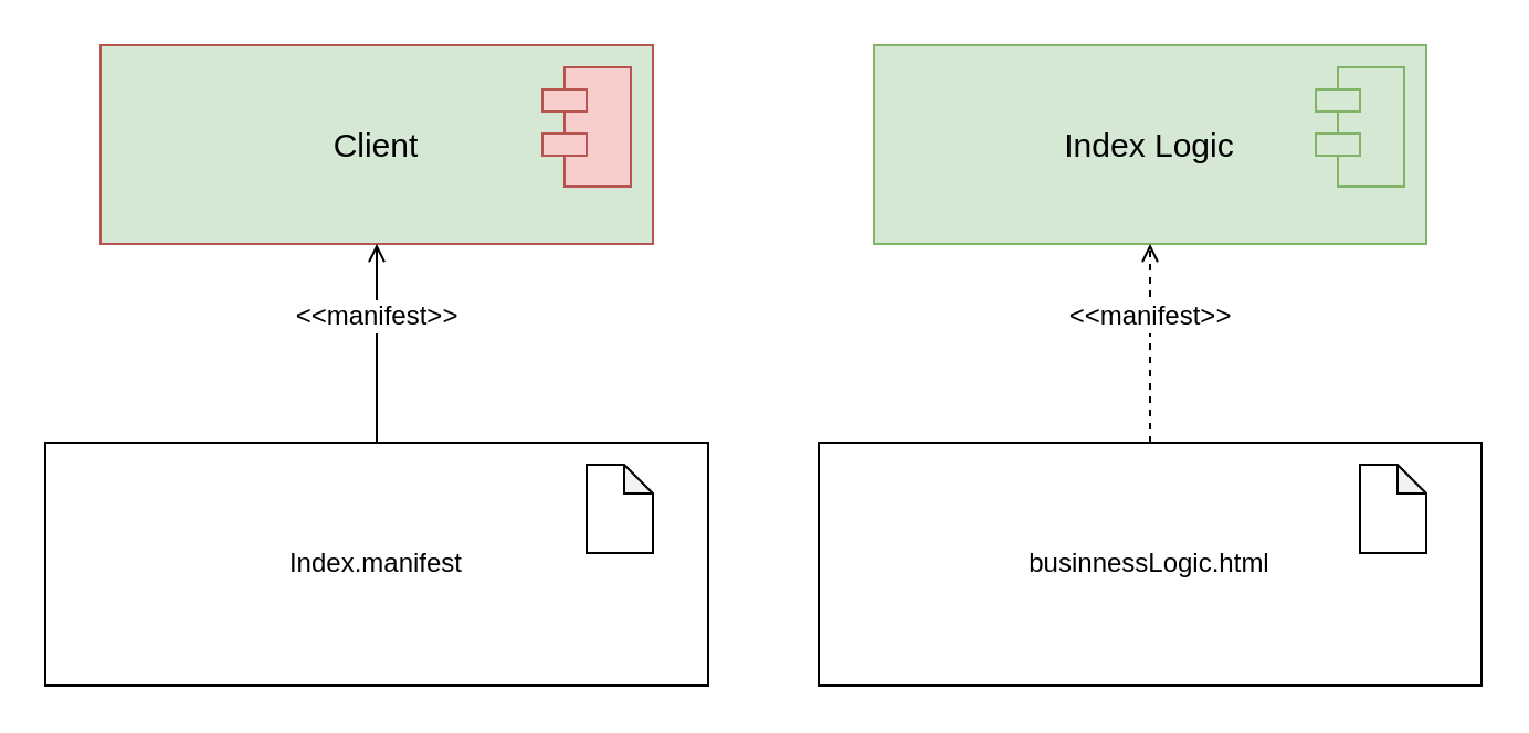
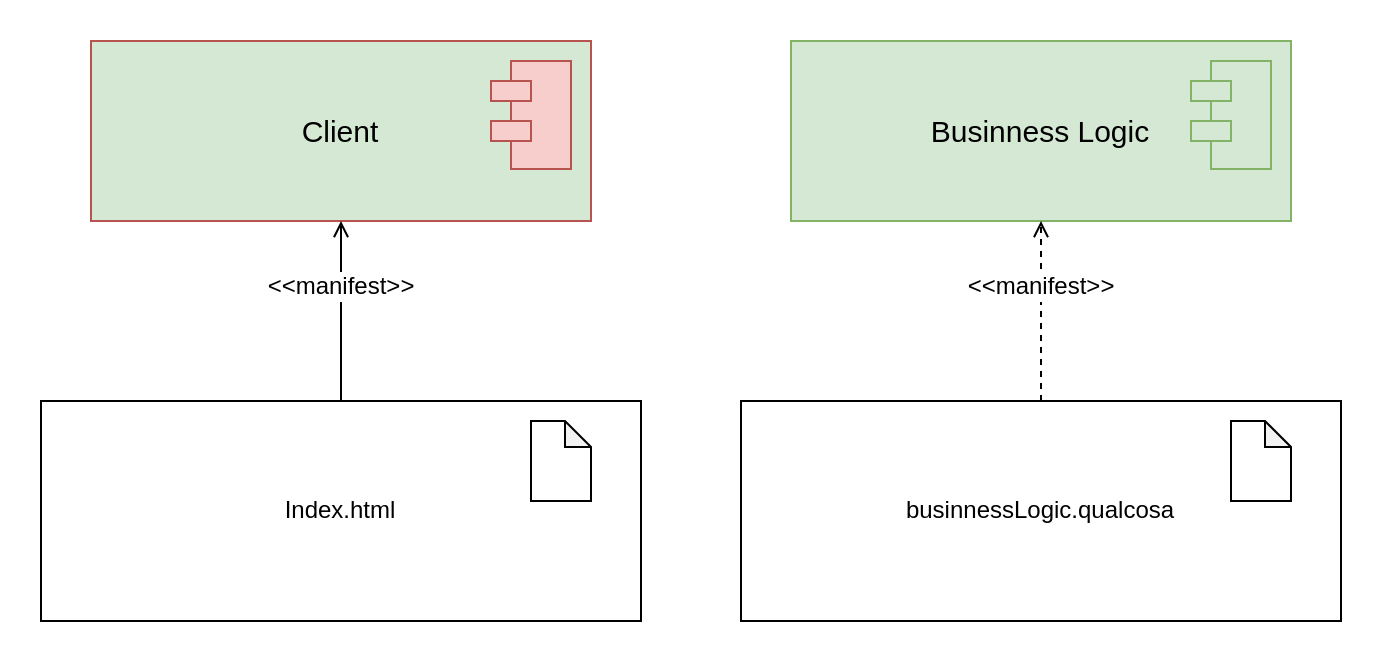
- <mxCell id="8" value="Index Logic" style="rounded=0;whiteSpace=wrap;html=1;fontSize=15;fillColor=#d5e8d4;strokeColor=#82b366;" parent="1" vertex="1"><mxGeometry x="395" y="20" width="250" height="90" as="geometry" /></mxCell>
+ <mxCell id="8" value="Businness Logic" style="rounded=0;whiteSpace=wrap;html=1;fontSize=15;fillColor=#d5e8d4;strokeColor=#82b366;" parent="1" vertex="1"><mxGeometry x="395" y="20" width="250" height="90" as="geometry" /></mxCell>
- <mxCell id="6" value="Index.manifest" style="rounded=0;whiteSpace=wrap;html=1;fillColor=none;strokeColor=#000000;strokeWidth=1;" parent="1" vertex="1"><mxGeometry x="20" y="200" width="300" height="110" as="geometry" /></mxCell>
+ <mxCell id="6" value="Index.html" style="rounded=0;whiteSpace=wrap;html=1;fillColor=none;strokeColor=#000000;strokeWidth=1;" parent="1" vertex="1"><mxGeometry x="20" y="200" width="300" height="110" as="geometry" /></mxCell>
- <mxCell id="12" value="businnessLogic.html" style="rounded=0;whiteSpace=wrap;html=1;fillColor=none;strokeColor=#000000;strokeWidth=1;" parent="1" vertex="1"><mxGeometry x="370" y="200" width="300" height="110" as="geometry" /></mxCell>
+ <mxCell id="12" value="businnessLogic.qualcosa" style="rounded=0;whiteSpace=wrap;html=1;fillColor=none;strokeColor=#000000;strokeWidth=1;" parent="1" vertex="1"><mxGeometry x="370" y="200" width="300" height="110" as="geometry" /></mxCell>
